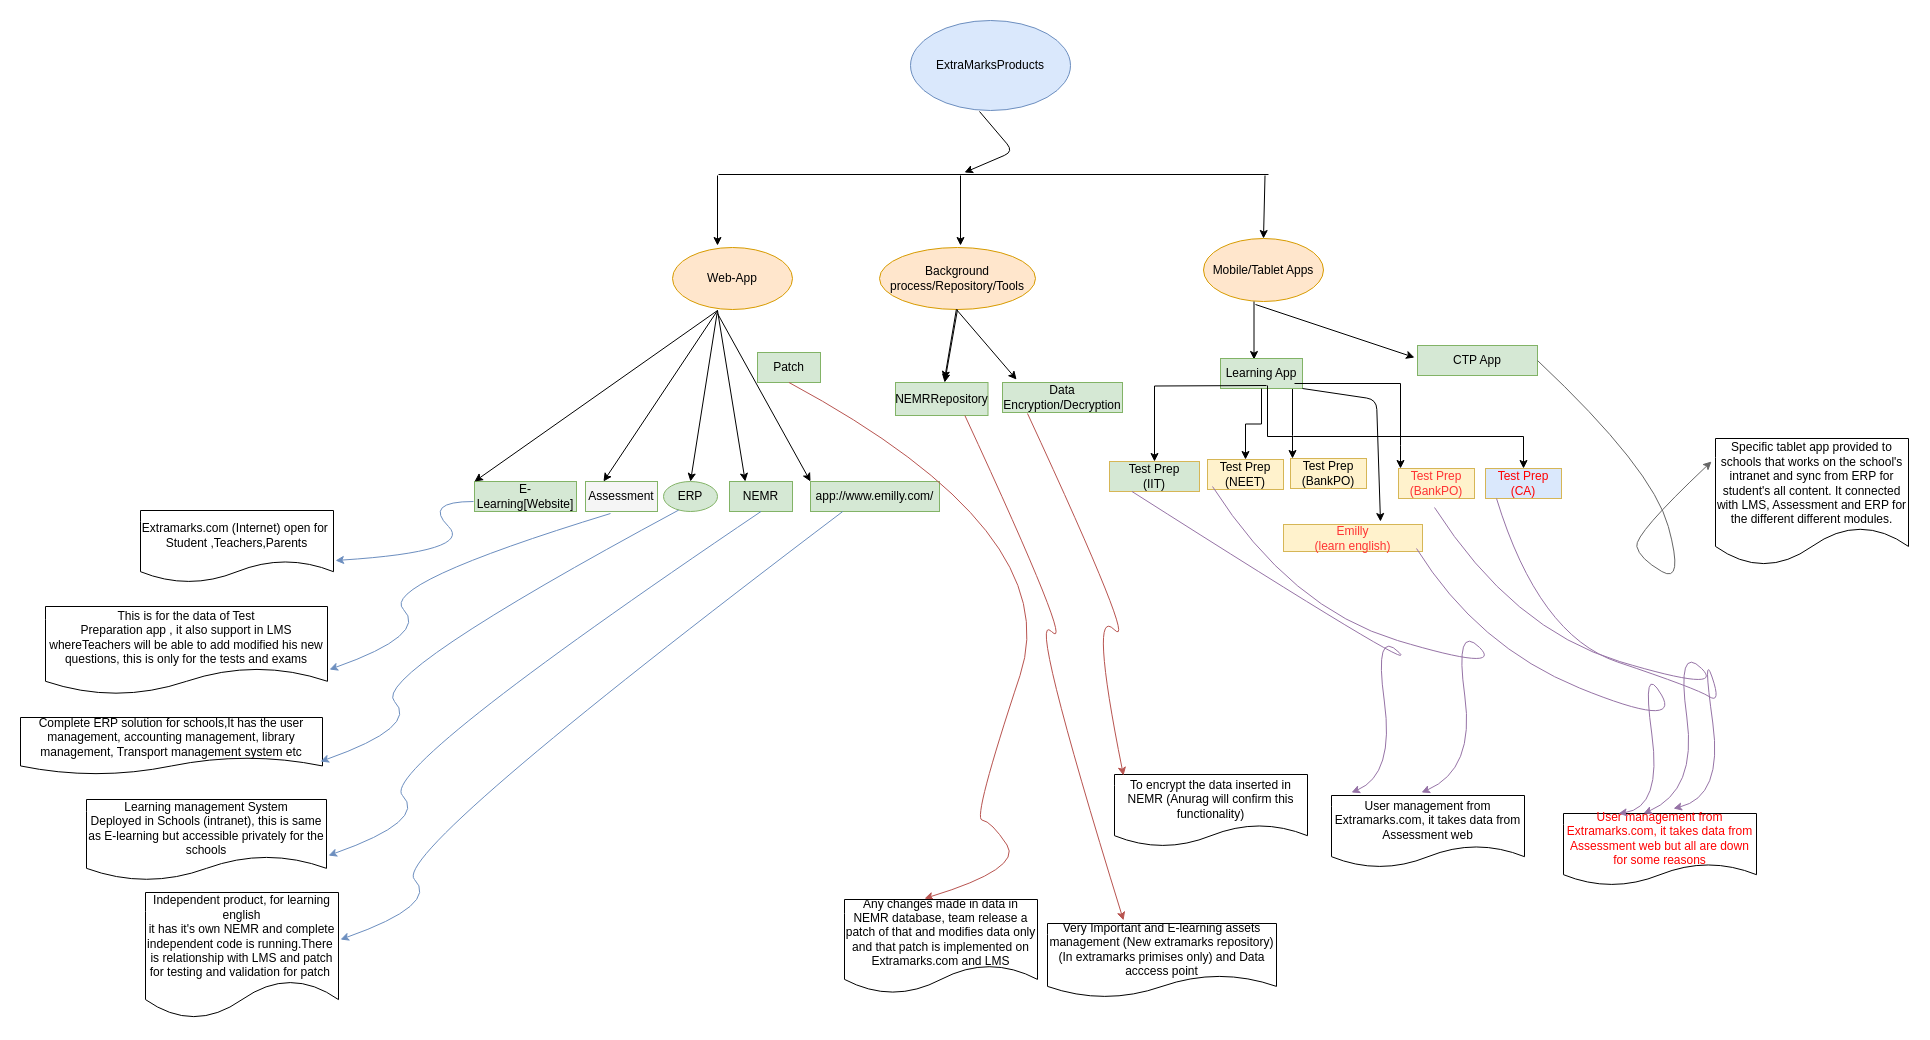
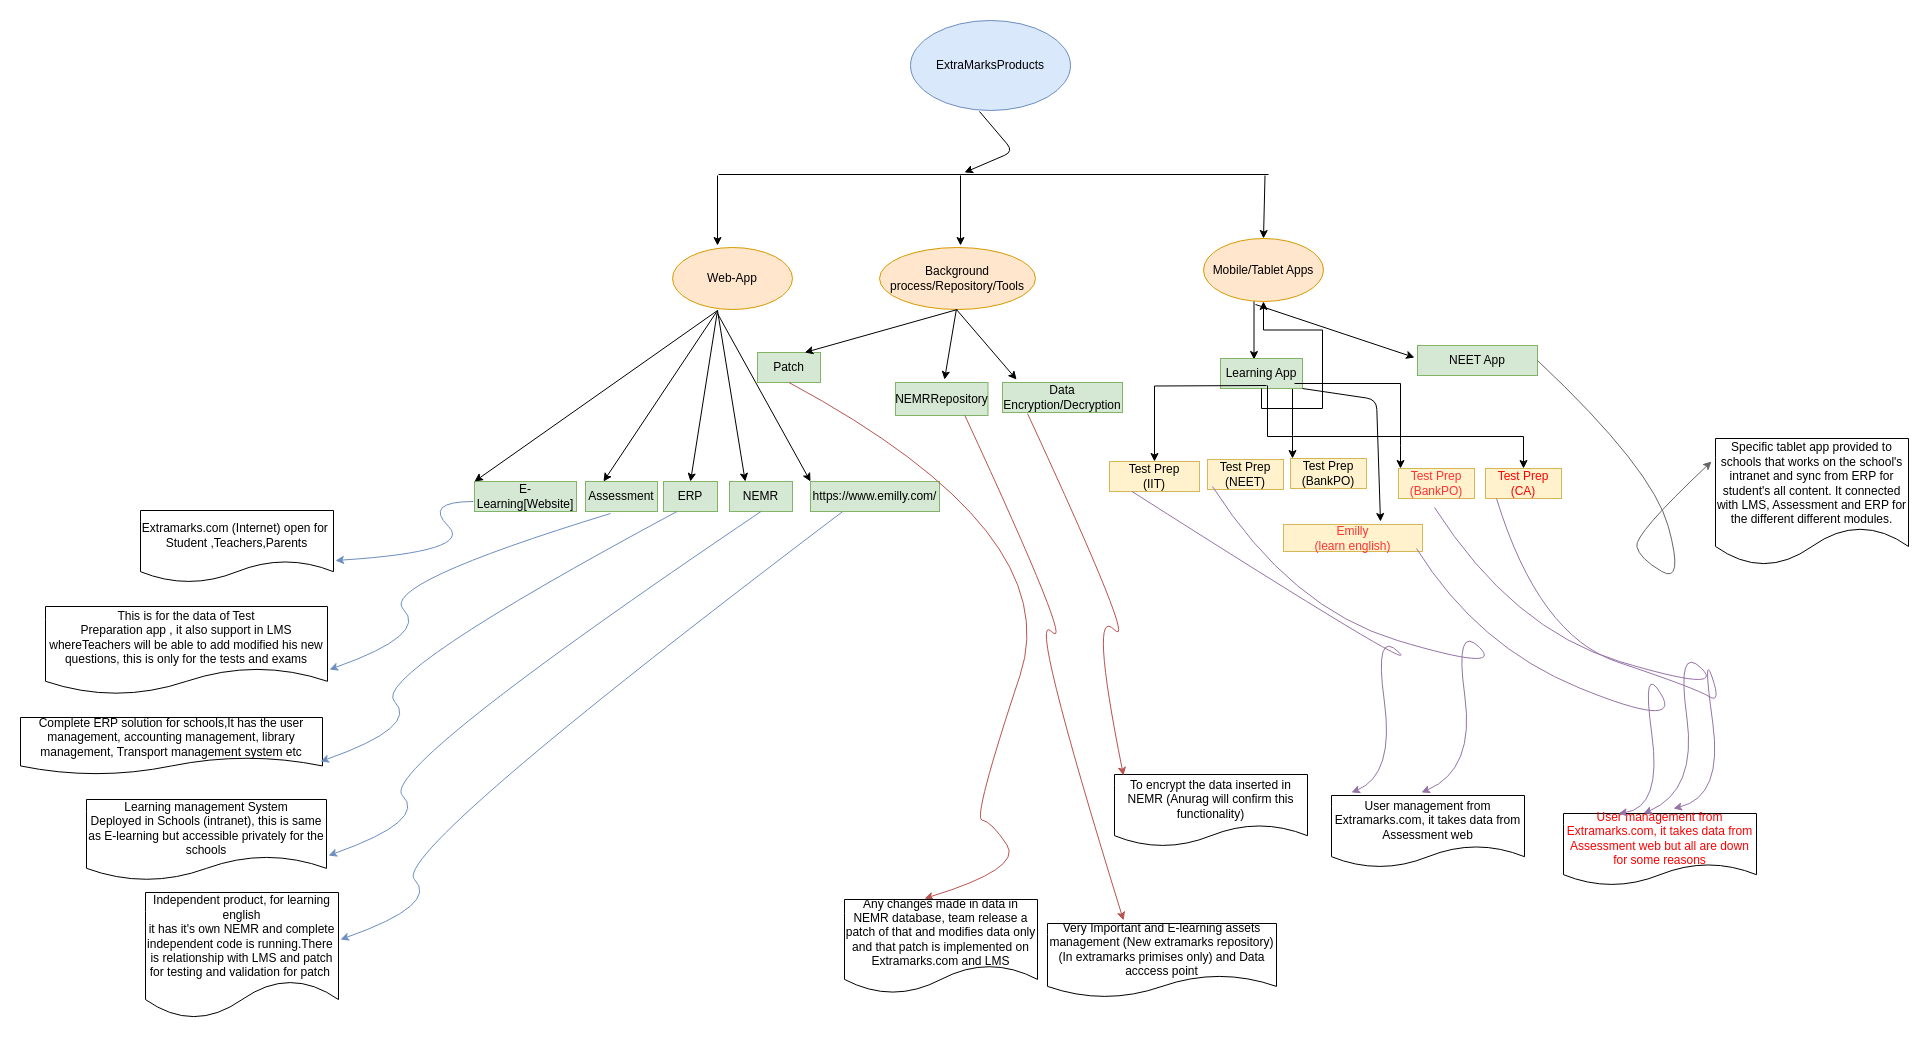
- <mxCell id="30" value="" style="endArrow=classic;html=1;exitX=0.5;exitY=1;exitDx=0;exitDy=0;" edge="1" parent="1" source="20" target="23"><mxGeometry width="50" height="50" relative="1" as="geometry"><mxPoint x="890" y="333" as="sourcePoint" /><mxPoint x="890" y="382" as="targetPoint" /></mxGeometry></mxCell>
+ <mxCell id="30" value="" style="endArrow=classic;html=1;exitX=0.5;exitY=1;exitDx=0;exitDy=0;entryX=0.75;entryY=0;entryDx=0;entryDy=0;" edge="1" parent="1" source="20" target="24"><mxGeometry width="50" height="50" relative="1" as="geometry"><mxPoint x="890" y="333" as="sourcePoint" /><mxPoint x="890" y="382" as="targetPoint" /></mxGeometry></mxCell>
- <mxCell id="11" value="CTP App" style="rounded=0;whiteSpace=wrap;html=1;fillColor=#d5e8d4;strokeColor=#82b366;" vertex="1" parent="1"><mxGeometry x="1417" y="345" width="120" height="30" as="geometry" /></mxCell>
+ <mxCell id="11" value="NEET App" style="rounded=0;whiteSpace=wrap;html=1;fillColor=#d5e8d4;strokeColor=#82b366;" vertex="1" parent="1"><mxGeometry x="1417" y="345" width="120" height="30" as="geometry" /></mxCell>
- <mxCell id="34" value="" style="edgeStyle=orthogonalEdgeStyle;rounded=0;orthogonalLoop=1;jettySize=auto;html=1;exitX=0.5;exitY=1;exitDx=0;exitDy=0;" edge="1" parent="1" target="36" source="18"><mxGeometry relative="1" as="geometry"><mxPoint x="1268" y="385" as="sourcePoint" /></mxGeometry></mxCell>
+ <mxCell id="34" value="" style="edgeStyle=orthogonalEdgeStyle;rounded=0;orthogonalLoop=1;jettySize=auto;html=1;exitX=0.5;exitY=1;exitDx=0;exitDy=0;" edge="1" parent="1" target="7" source="18"><mxGeometry relative="1" as="geometry"><mxPoint x="1268" y="385" as="sourcePoint" /></mxGeometry></mxCell>
- <mxCell id="38" value="Test Prep&lt;br&gt;(IIT)" style="rounded=0;whiteSpace=wrap;html=1;fillColor=#d5e8d4;strokeColor=#d6b656;" vertex="1" parent="1"><mxGeometry x="1109" y="461" width="90" height="30" as="geometry" /></mxCell>
+ <mxCell id="38" value="Test Prep&lt;br&gt;(IIT)" style="rounded=0;whiteSpace=wrap;html=1;fillColor=#fff2cc;strokeColor=#d6b656;" vertex="1" parent="1"><mxGeometry x="1109" y="461" width="90" height="30" as="geometry" /></mxCell>
- <mxCell id="40" value="&lt;font color=&quot;#ff0000&quot;&gt;Test Prep&lt;br&gt;(CA)&lt;/font&gt;" style="rounded=0;whiteSpace=wrap;html=1;fillColor=#dae8fc;strokeColor=#d6b656;" vertex="1" parent="1"><mxGeometry x="1485" y="468" width="76" height="30" as="geometry" /></mxCell>
+ <mxCell id="40" value="&lt;font color=&quot;#ff0000&quot;&gt;Test Prep&lt;br&gt;(CA)&lt;/font&gt;" style="rounded=0;whiteSpace=wrap;html=1;fillColor=#fff2cc;strokeColor=#d6b656;" vertex="1" parent="1"><mxGeometry x="1485" y="468" width="76" height="30" as="geometry" /></mxCell>
- <mxCell id="14" value="Assessment" style="rounded=0;whiteSpace=wrap;html=1;fillColor=#f5f5f5;strokeColor=#82b366;" vertex="1" parent="1"><mxGeometry x="585" y="481" width="72" height="30" as="geometry" /></mxCell>
+ <mxCell id="14" value="Assessment" style="rounded=0;whiteSpace=wrap;html=1;fillColor=#d5e8d4;strokeColor=#82b366;" vertex="1" parent="1"><mxGeometry x="585" y="481" width="72" height="30" as="geometry" /></mxCell>
- <mxCell id="13" value="ERP" style="ellipse;whiteSpace=wrap;html=1;fillColor=#d5e8d4;strokeColor=#82b366;" vertex="1" parent="1"><mxGeometry x="663" y="481" width="54" height="30" as="geometry" /></mxCell>
+ <mxCell id="13" value="ERP" style="rounded=0;whiteSpace=wrap;html=1;fillColor=#d5e8d4;strokeColor=#82b366;" vertex="1" parent="1"><mxGeometry x="663" y="481" width="54" height="30" as="geometry" /></mxCell>
- <mxCell id="12" value="app://www.emilly.com/" style="rounded=0;whiteSpace=wrap;html=1;fillColor=#d5e8d4;strokeColor=#82b366;" vertex="1" parent="1"><mxGeometry x="810" y="481" width="129" height="30" as="geometry" /></mxCell>
+ <mxCell id="12" value="https://www.emilly.com/" style="rounded=0;whiteSpace=wrap;html=1;fillColor=#d5e8d4;strokeColor=#82b366;" vertex="1" parent="1"><mxGeometry x="810" y="481" width="129" height="30" as="geometry" /></mxCell>
